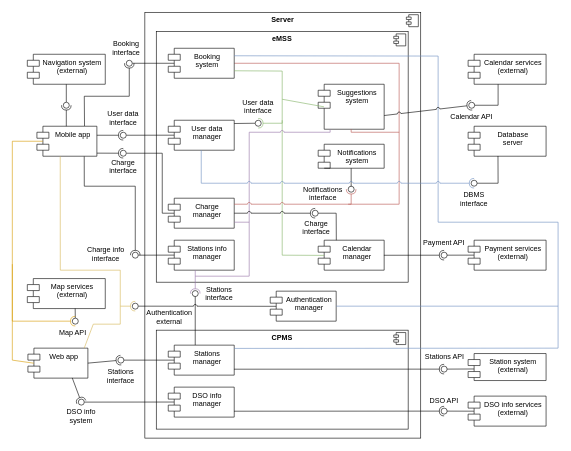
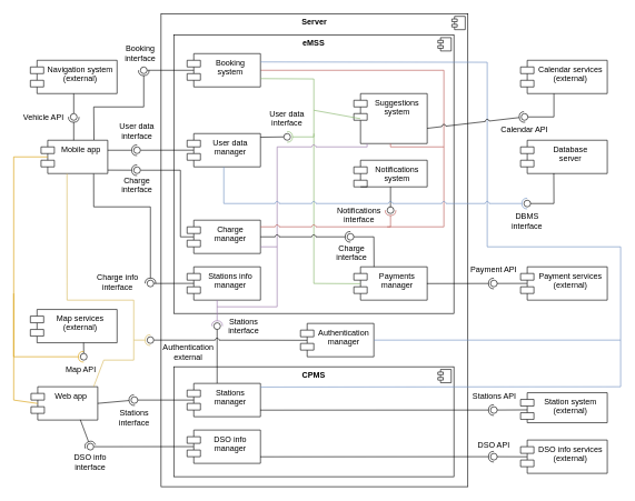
+ <mxCell id="19" value="Vehicle API" style="text;align=center;fontStyle=0;verticalAlign=middle;spacingLeft=3;spacingRight=3;strokeColor=none;rotatable=0;points=[[0,0.5],[1,0.5]];portConstraint=eastwest;" parent="1" vertex="1"><mxGeometry x="25" y="162" width="80" height="26" as="geometry" /></mxCell>
- <mxCell id="30" value="Calendar&#10;manager" style="shape=module;align=left;spacingLeft=20;align=center;verticalAlign=top;" parent="1" vertex="1"><mxGeometry x="530" y="400" width="110" height="50" as="geometry" /></mxCell>
+ <mxCell id="30" value="Payments&#10;manager" style="shape=module;align=left;spacingLeft=20;align=center;verticalAlign=top;" parent="1" vertex="1"><mxGeometry x="530" y="400" width="110" height="50" as="geometry" /></mxCell>
- <mxCell id="69" value="DSO info&#10;system" style="text;align=center;fontStyle=0;verticalAlign=middle;spacingLeft=3;spacingRight=3;strokeColor=none;rotatable=0;points=[[0,0.5],[1,0.5]];portConstraint=eastwest;" parent="1" vertex="1"><mxGeometry x="95" y="680" width="80" height="26" as="geometry" /></mxCell>
+ <mxCell id="69" value="DSO info&#10;interface" style="text;align=center;fontStyle=0;verticalAlign=middle;spacingLeft=3;spacingRight=3;strokeColor=none;rotatable=0;points=[[0,0.5],[1,0.5]];portConstraint=eastwest;" parent="1" vertex="1"><mxGeometry x="95" y="680" width="80" height="26" as="geometry" /></mxCell>
